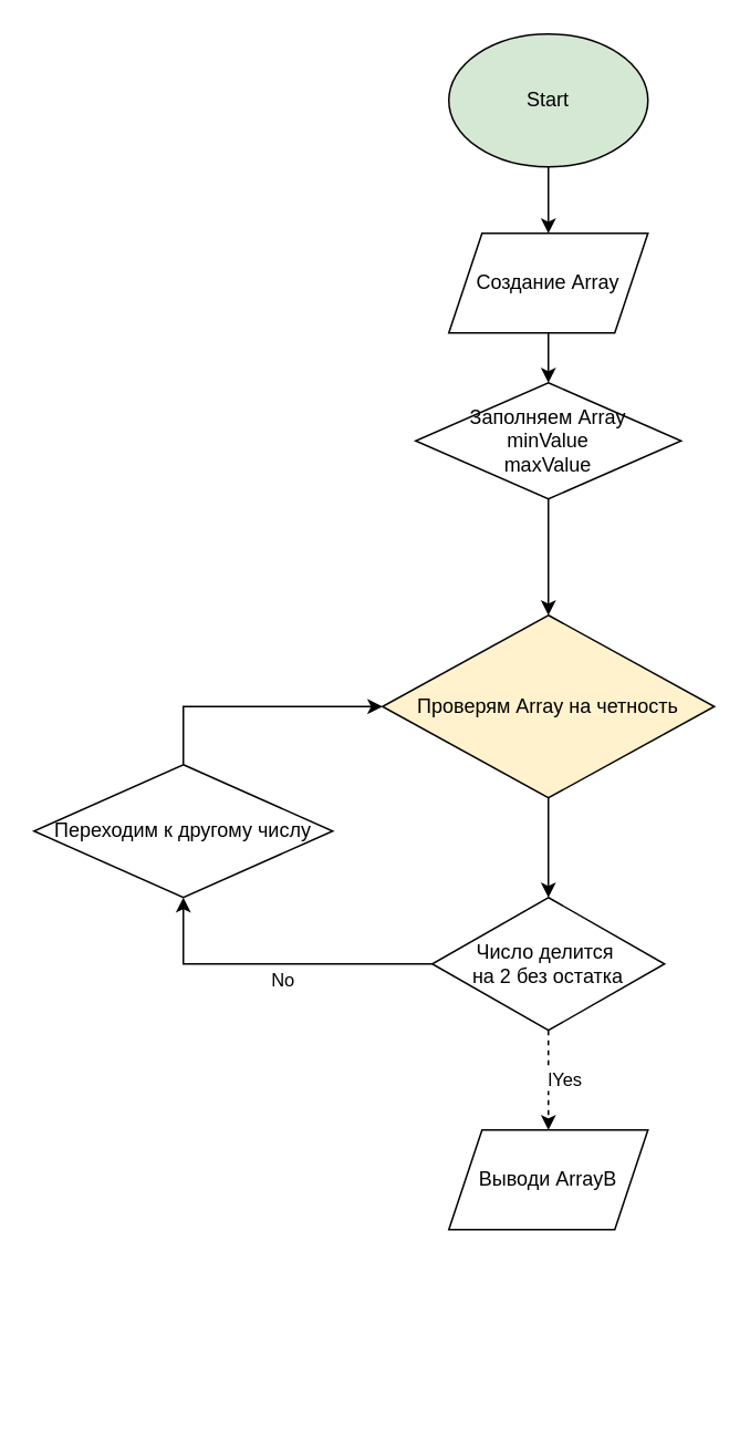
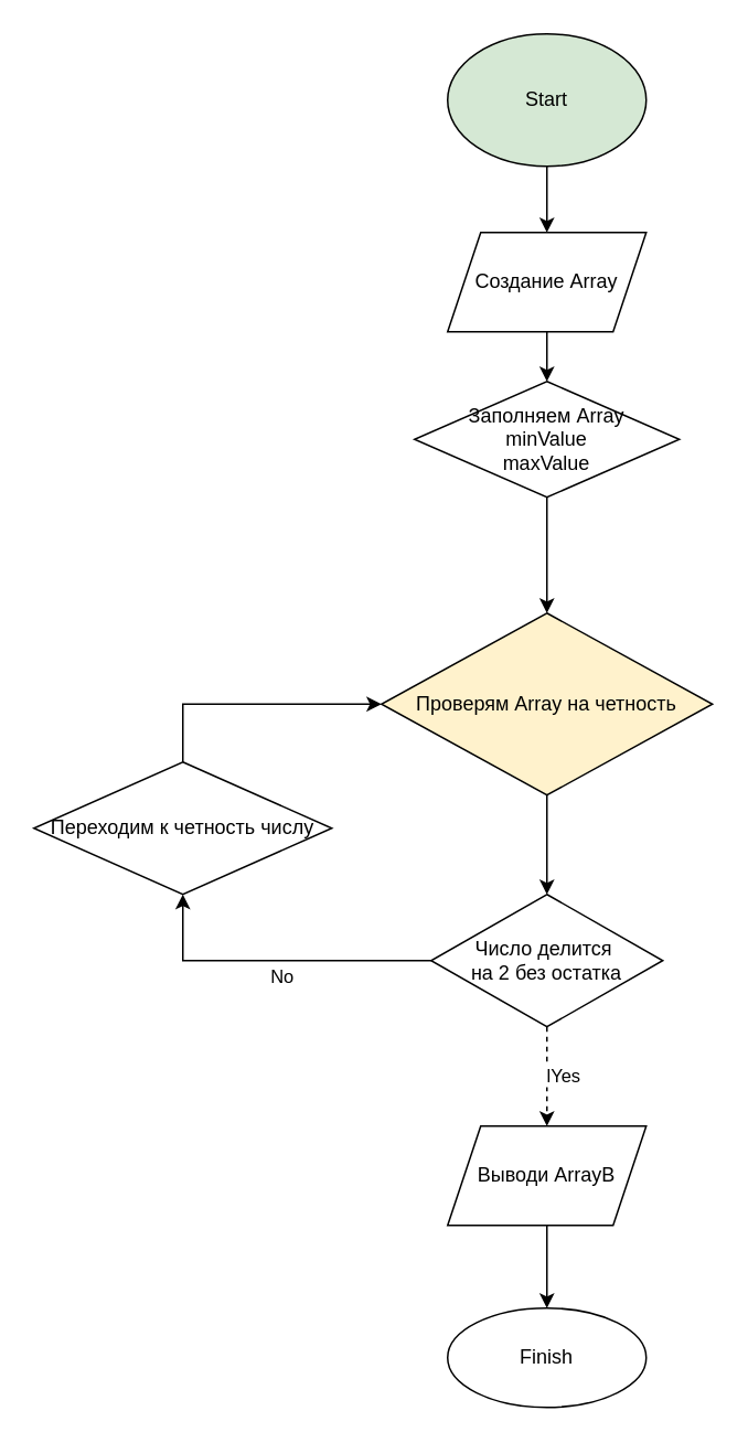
- <mxCell id="15" value="Переходим к другому числу" style="rhombus;whiteSpace=wrap;html=1;" vertex="1" parent="1"><mxGeometry x="20" y="460" width="180" height="80" as="geometry" /></mxCell>
+ <mxCell id="15" value="Переходим к четность числу" style="rhombus;whiteSpace=wrap;html=1;" vertex="1" parent="1"><mxGeometry x="20" y="460" width="180" height="80" as="geometry" /></mxCell>
+ <mxCell id="13" value="" style="edgeStyle=orthogonalEdgeStyle;rounded=0;orthogonalLoop=1;jettySize=auto;html=1;" edge="1" parent="1" source="14" target="17"><mxGeometry relative="1" as="geometry" /></mxCell>
+ <mxCell id="17" value="Finish" style="ellipse;whiteSpace=wrap;html=1;" vertex="1" parent="1"><mxGeometry x="270" y="790" width="120" height="60" as="geometry" /></mxCell>
